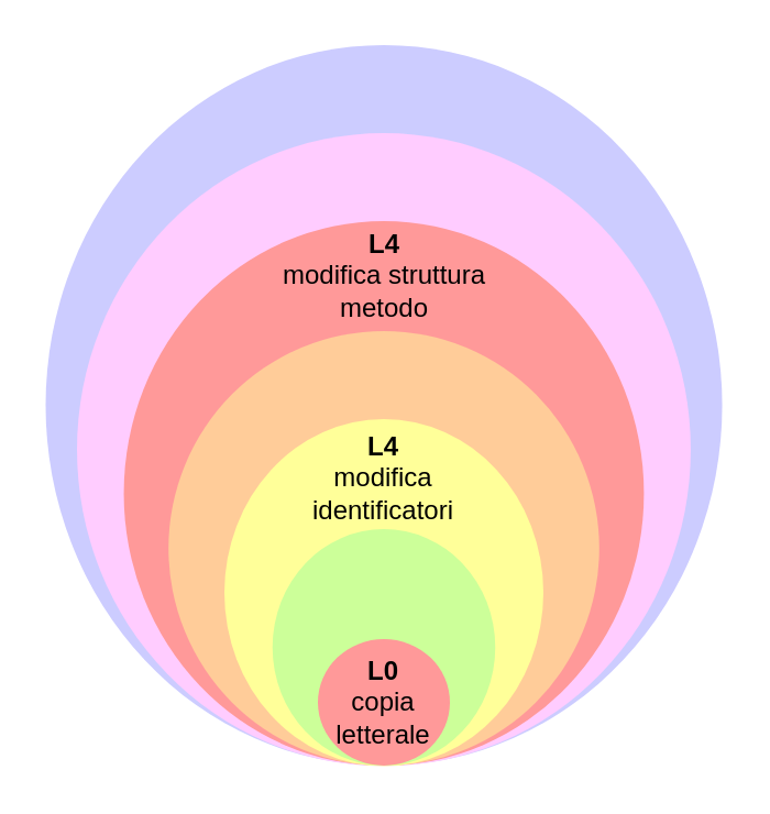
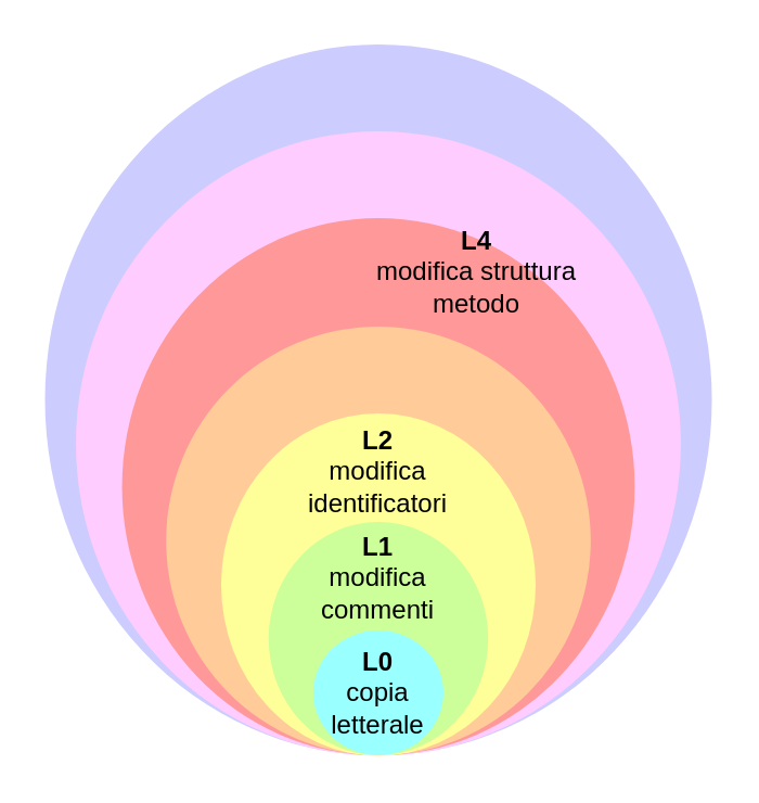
- <mxCell id="11" value="&lt;b&gt;L4&lt;br&gt;&lt;/b&gt;modifica struttura metodo" style="text;html=1;strokeColor=none;fillColor=none;align=center;verticalAlign=middle;whiteSpace=wrap;rounded=0;" vertex="1" parent="1"><mxGeometry x="126.5" y="110" width="94.99" height="30" as="geometry" /></mxCell>
+ <mxCell id="11" value="&lt;b&gt;L4&lt;br&gt;&lt;/b&gt;modifica struttura metodo" style="text;html=1;strokeColor=none;fillColor=none;align=center;verticalAlign=middle;whiteSpace=wrap;rounded=0;" vertex="1" parent="1"><mxGeometry x="171.5" y="110" width="94.99" height="30" as="geometry" /></mxCell>
- <mxCell id="10" value="&lt;b&gt;L4&lt;/b&gt;&lt;br&gt;modifica identificatori" style="text;html=1;strokeColor=none;fillColor=none;align=center;verticalAlign=middle;whiteSpace=wrap;rounded=0;" vertex="1" parent="1"><mxGeometry x="144.01" y="202" width="60" height="30" as="geometry" /></mxCell>
+ <mxCell id="10" value="&lt;b&gt;L2&lt;/b&gt;&lt;br&gt;modifica identificatori" style="text;html=1;strokeColor=none;fillColor=none;align=center;verticalAlign=middle;whiteSpace=wrap;rounded=0;" vertex="1" parent="1"><mxGeometry x="144.01" y="202" width="60" height="30" as="geometry" /></mxCell>
+ <mxCell id="9" value="&lt;b&gt;L1&lt;/b&gt;&lt;br&gt;modifica commenti" style="text;html=1;strokeColor=none;fillColor=none;align=center;verticalAlign=middle;whiteSpace=wrap;rounded=0;" vertex="1" parent="1"><mxGeometry x="144" y="251" width="60" height="30" as="geometry" /></mxCell>
- <mxCell id="8" value="&lt;b&gt;L0&lt;/b&gt;&lt;br&gt;copia&lt;br&gt;letterale" style="ellipse;whiteSpace=wrap;html=1;strokeColor=none;fillColor=#ff9999;" vertex="1" parent="1"><mxGeometry x="144" y="290" width="60" height="57.5" as="geometry" /></mxCell>
+ <mxCell id="8" value="&lt;b&gt;L0&lt;/b&gt;&lt;br&gt;copia&lt;br&gt;letterale" style="ellipse;whiteSpace=wrap;html=1;strokeColor=none;fillColor=#99FFFF;" vertex="1" parent="1"><mxGeometry x="144" y="290" width="60" height="57.5" as="geometry" /></mxCell>
